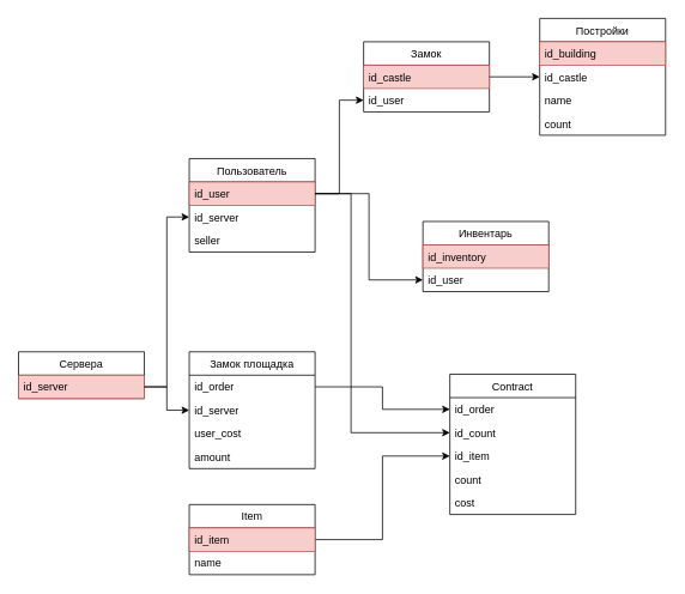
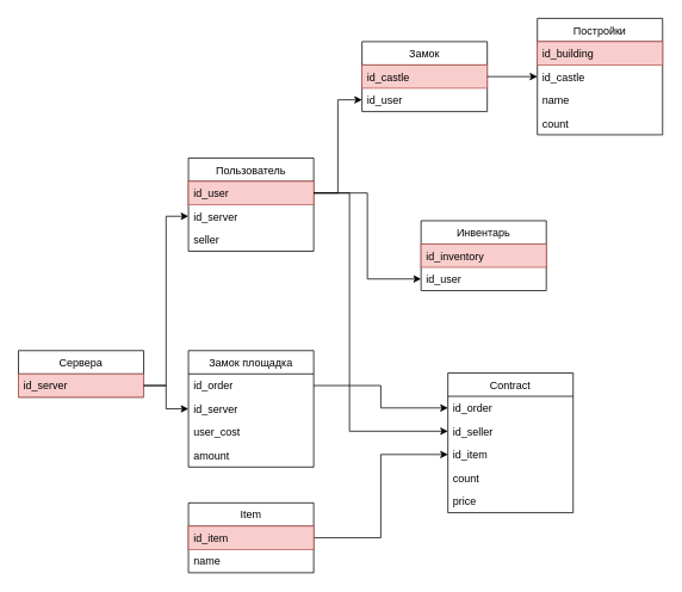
- <mxCell id="25" value="id_count" style="text;align=left;verticalAlign=top;spacingLeft=4;spacingRight=4;overflow=hidden;rotatable=0;points=[[0,0.5],[1,0.5]];portConstraint=eastwest;" parent="23" vertex="1"><mxGeometry y="52" width="140" height="26" as="geometry" /></mxCell>
+ <mxCell id="25" value="id_seller" style="text;align=left;verticalAlign=top;spacingLeft=4;spacingRight=4;overflow=hidden;rotatable=0;points=[[0,0.5],[1,0.5]];portConstraint=eastwest;" parent="23" vertex="1"><mxGeometry y="52" width="140" height="26" as="geometry" /></mxCell>
- <mxCell id="30" value="cost" style="text;align=left;verticalAlign=top;spacingLeft=4;spacingRight=4;overflow=hidden;rotatable=0;points=[[0,0.5],[1,0.5]];portConstraint=eastwest;" parent="23" vertex="1"><mxGeometry y="130" width="140" height="26" as="geometry" /></mxCell>
+ <mxCell id="30" value="price" style="text;align=left;verticalAlign=top;spacingLeft=4;spacingRight=4;overflow=hidden;rotatable=0;points=[[0,0.5],[1,0.5]];portConstraint=eastwest;" parent="23" vertex="1"><mxGeometry y="130" width="140" height="26" as="geometry" /></mxCell>
